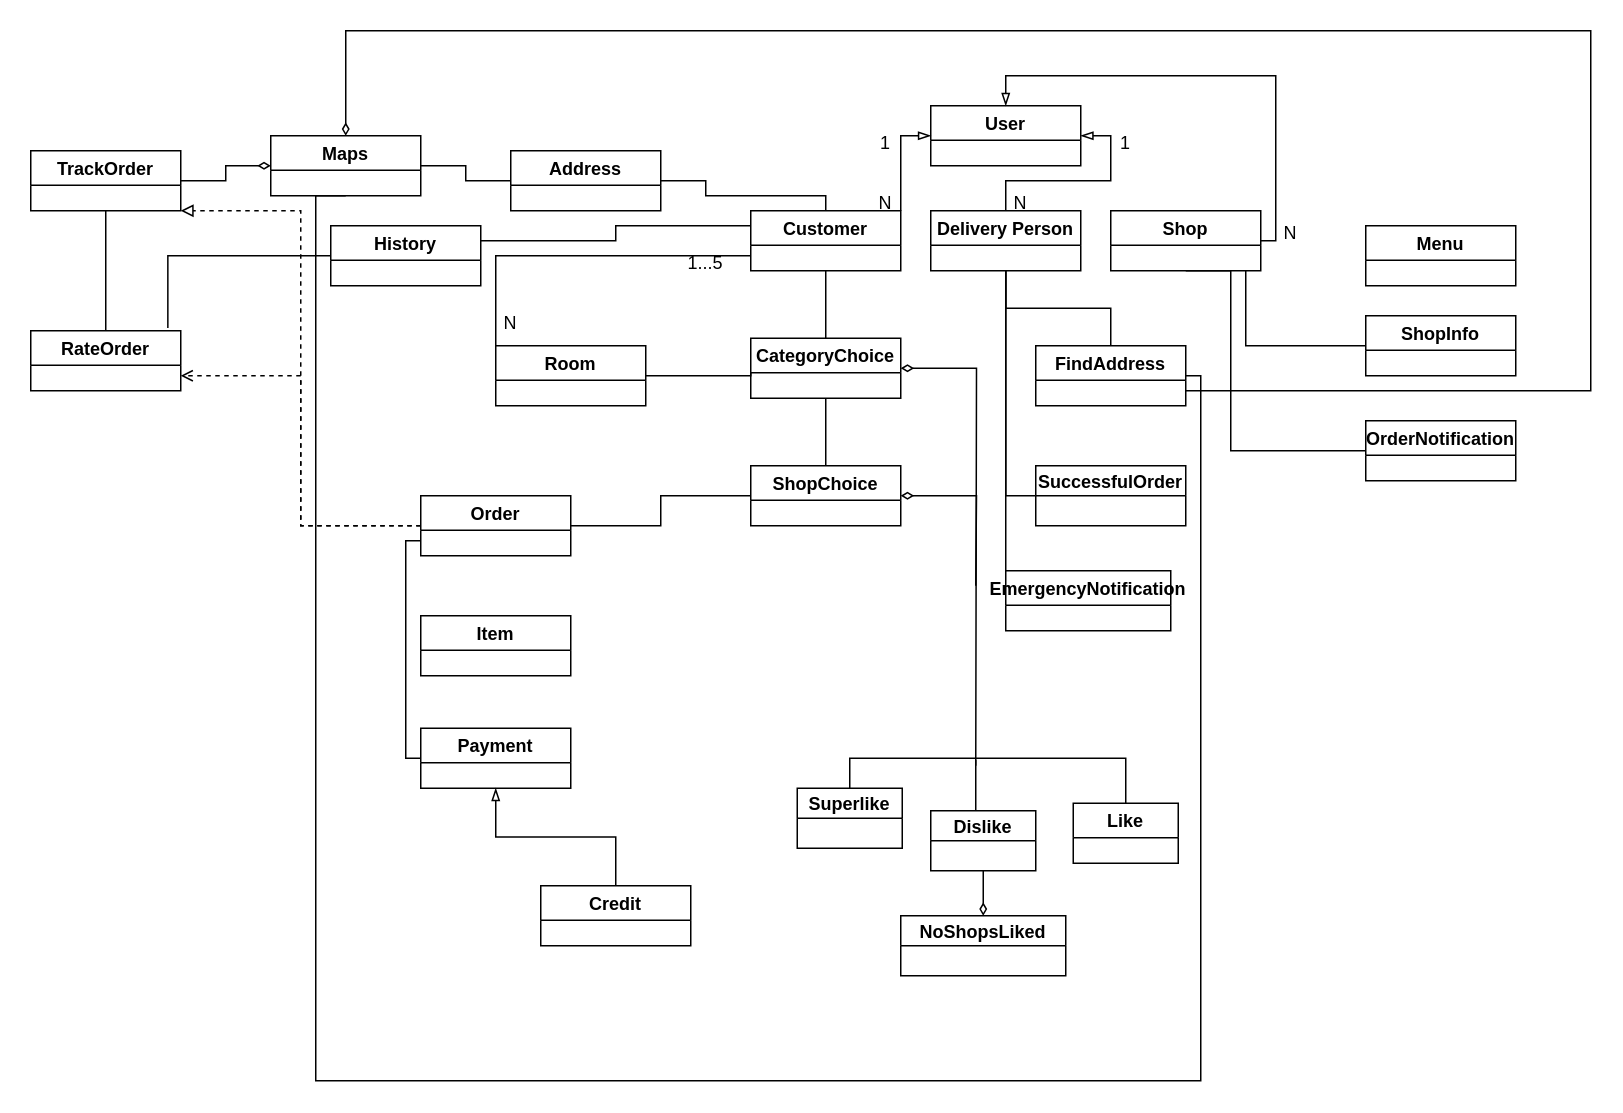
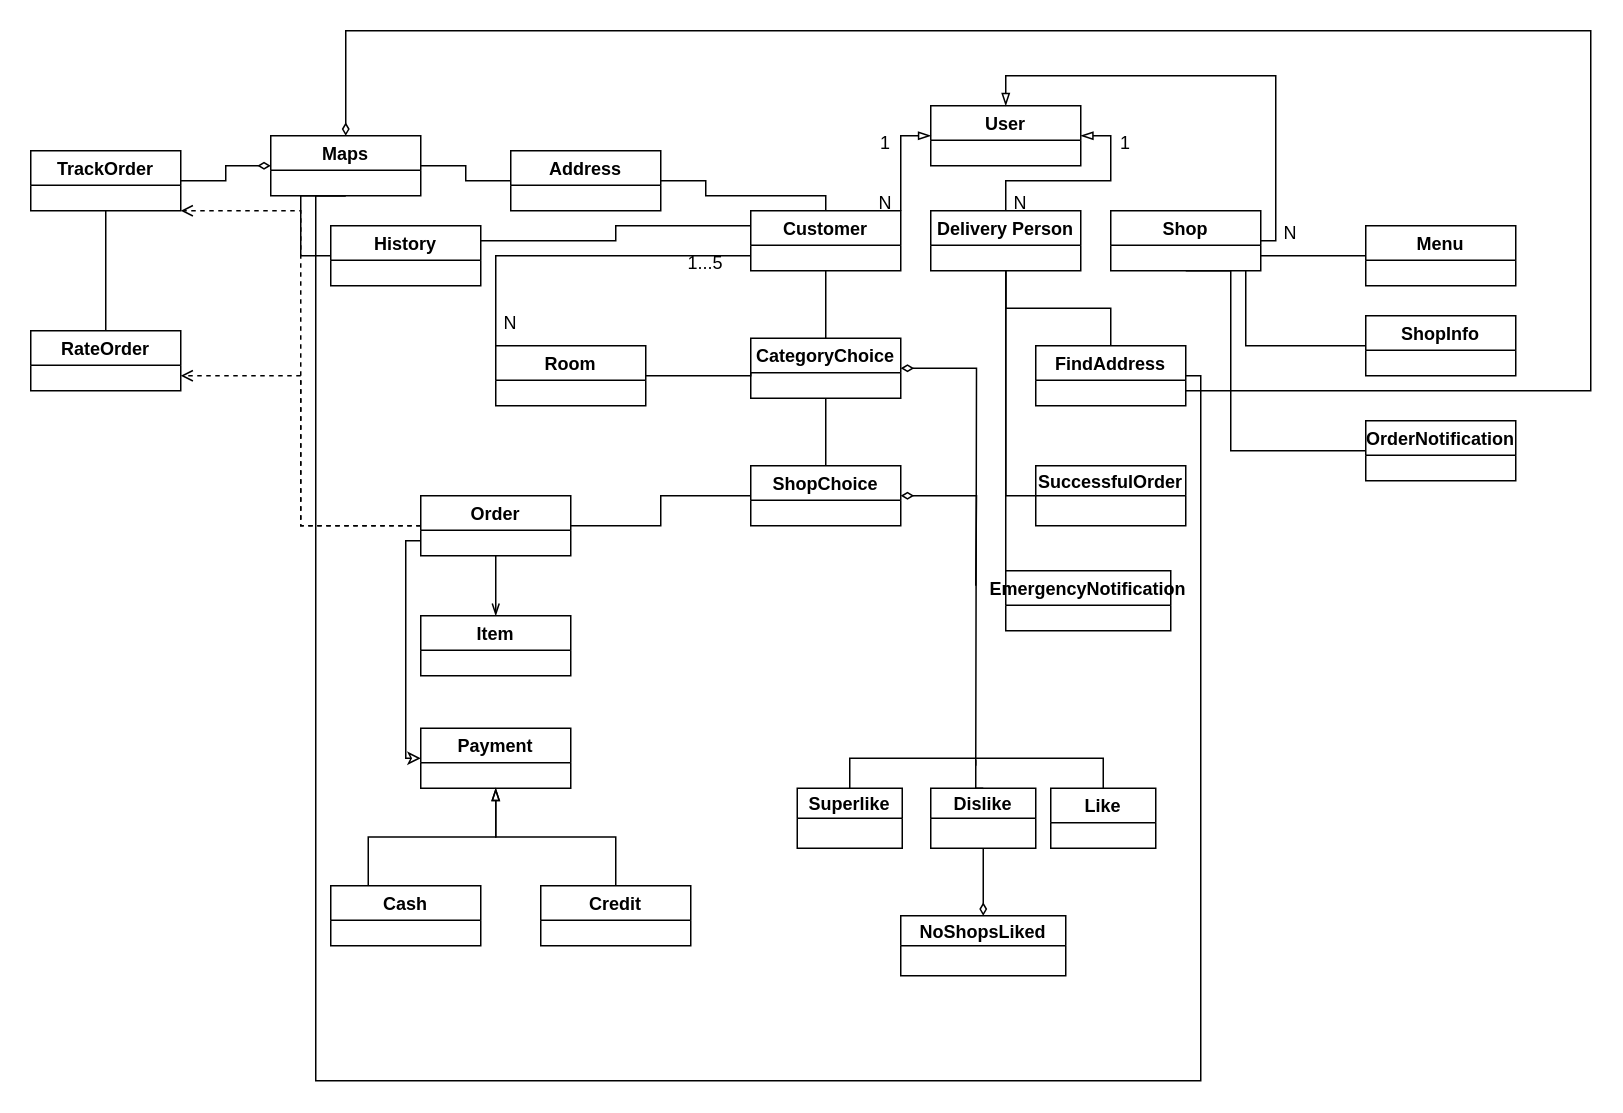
- <mxCell id="28" style="edgeStyle=orthogonalEdgeStyle;rounded=0;orthogonalLoop=1;jettySize=auto;html=1;entryX=1;entryY=1;entryDx=0;entryDy=0;startArrow=none;startFill=0;endArrow=block;endFill=0;dashed=1;" edge="1" parent="1" source="30" target="57"><mxGeometry relative="1" as="geometry"><Array as="points"><mxPoint x="200" y="350" /><mxPoint x="200" y="140" /></Array></mxGeometry></mxCell>
+ <mxCell id="28" style="edgeStyle=orthogonalEdgeStyle;rounded=0;orthogonalLoop=1;jettySize=auto;html=1;entryX=1;entryY=1;entryDx=0;entryDy=0;startArrow=none;startFill=0;endArrow=open;endFill=0;dashed=1;" edge="1" parent="1" source="30" target="57"><mxGeometry relative="1" as="geometry"><Array as="points"><mxPoint x="200" y="350" /><mxPoint x="200" y="140" /></Array></mxGeometry></mxCell>
- <mxCell id="67" style="edgeStyle=orthogonalEdgeStyle;rounded=0;orthogonalLoop=1;jettySize=auto;html=1;exitX=0;exitY=0.5;exitDx=0;exitDy=0;entryX=0.914;entryY=-0.045;entryDx=0;entryDy=0;entryPerimeter=0;startArrow=none;startFill=0;endArrow=none;endFill=0;" edge="1" parent="1" source="68" target="58"><mxGeometry relative="1" as="geometry" /></mxCell>
+ <mxCell id="67" style="edgeStyle=orthogonalEdgeStyle;rounded=0;orthogonalLoop=1;jettySize=auto;html=1;exitX=0;exitY=0.5;exitDx=0;exitDy=0;startArrow=none;startFill=0;endArrow=none;endFill=0;" edge="1" parent="1" source="68" target="45"><mxGeometry relative="1" as="geometry" /></mxCell>
+ <mxCell id="15" style="edgeStyle=orthogonalEdgeStyle;rounded=0;orthogonalLoop=1;jettySize=auto;html=1;entryX=0;entryY=0.5;entryDx=0;entryDy=0;startArrow=none;startFill=0;endArrow=none;endFill=0;" edge="1" parent="1" source="18" target="62"><mxGeometry relative="1" as="geometry"><Array as="points"><mxPoint x="860" y="170" /><mxPoint x="860" y="170" /></Array></mxGeometry></mxCell>
+ <mxCell id="32" style="edgeStyle=orthogonalEdgeStyle;rounded=0;orthogonalLoop=1;jettySize=auto;html=1;exitX=0.5;exitY=1;exitDx=0;exitDy=0;entryX=0.5;entryY=0;entryDx=0;entryDy=0;startArrow=none;startFill=0;endArrow=openThin;endFill=0;" edge="1" parent="1" source="30" target="33"><mxGeometry relative="1" as="geometry"><mxPoint x="550" y="420" as="sourcePoint" /></mxGeometry></mxCell>
- <mxCell id="31" style="edgeStyle=orthogonalEdgeStyle;rounded=0;orthogonalLoop=1;jettySize=auto;html=1;exitX=0;exitY=0.75;exitDx=0;exitDy=0;entryX=0;entryY=0.5;entryDx=0;entryDy=0;startArrow=none;startFill=0;endArrow=none;endFill=0;" edge="1" parent="1" source="30" target="35"><mxGeometry relative="1" as="geometry"><mxPoint x="480" y="260" as="sourcePoint" /><Array as="points"><mxPoint x="270" y="360" /><mxPoint x="270" y="505" /></Array></mxGeometry></mxCell>
+ <mxCell id="31" style="edgeStyle=orthogonalEdgeStyle;rounded=0;orthogonalLoop=1;jettySize=auto;html=1;exitX=0;exitY=0.75;exitDx=0;exitDy=0;entryX=0;entryY=0.5;entryDx=0;entryDy=0;startArrow=none;startFill=0;endArrow=classic;endFill=0;" edge="1" parent="1" source="30" target="35"><mxGeometry relative="1" as="geometry"><mxPoint x="480" y="260" as="sourcePoint" /><Array as="points"><mxPoint x="270" y="360" /><mxPoint x="270" y="505" /></Array></mxGeometry></mxCell>
- <mxCell id="49" value="Like" style="swimlane;" vertex="1" parent="1"><mxGeometry x="715" y="535" width="70" height="40" as="geometry" /></mxCell>
+ <mxCell id="49" value="Like" style="swimlane;" vertex="1" parent="1"><mxGeometry x="700" y="525" width="70" height="40" as="geometry" /></mxCell>
+ <mxCell id="34" value="" style="edgeStyle=orthogonalEdgeStyle;rounded=0;orthogonalLoop=1;jettySize=auto;html=1;startArrow=blockThin;startFill=0;endArrow=none;endFill=0;entryX=0.25;entryY=0;entryDx=0;entryDy=0;" edge="1" parent="1" source="35" target="46"><mxGeometry relative="1" as="geometry" /></mxCell>
- <mxCell id="52" value="Dislike" style="swimlane;startSize=20;" vertex="1" parent="1"><mxGeometry x="620" y="540" width="70" height="40" as="geometry" /></mxCell>
+ <mxCell id="52" value="Dislike" style="swimlane;startSize=20;" vertex="1" parent="1"><mxGeometry x="620" y="525" width="70" height="40" as="geometry" /></mxCell>
+ <mxCell id="46" value="Cash" style="swimlane;" vertex="1" parent="1"><mxGeometry x="220" y="590" width="100" height="40" as="geometry" /></mxCell>
